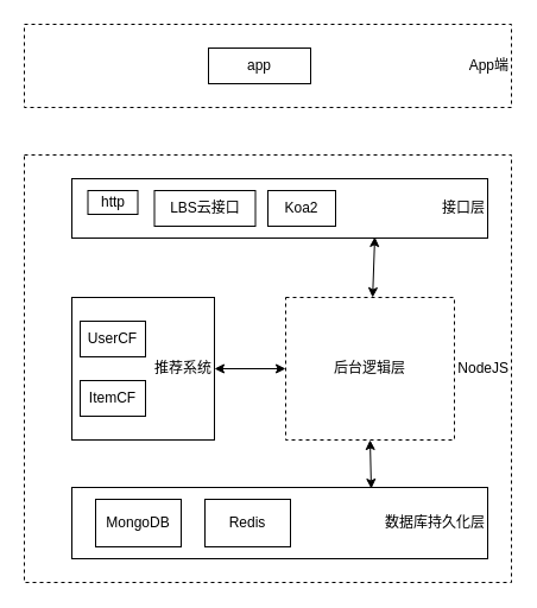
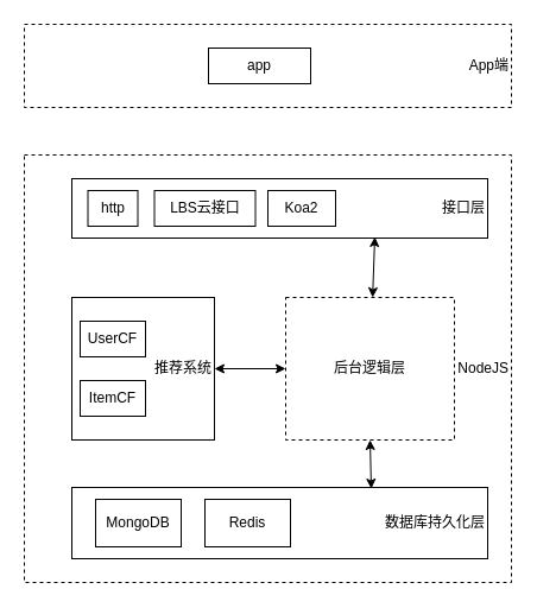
- <mxCell id="4" value="http" style="rounded=0;whiteSpace=wrap;html=1;" vertex="1" parent="1"><mxGeometry x="73.5" y="160" width="42" height="20" as="geometry" /></mxCell>
+ <mxCell id="4" value="http" style="rounded=0;whiteSpace=wrap;html=1;" vertex="1" parent="1"><mxGeometry x="73.5" y="160" width="42" height="30" as="geometry" /></mxCell>
